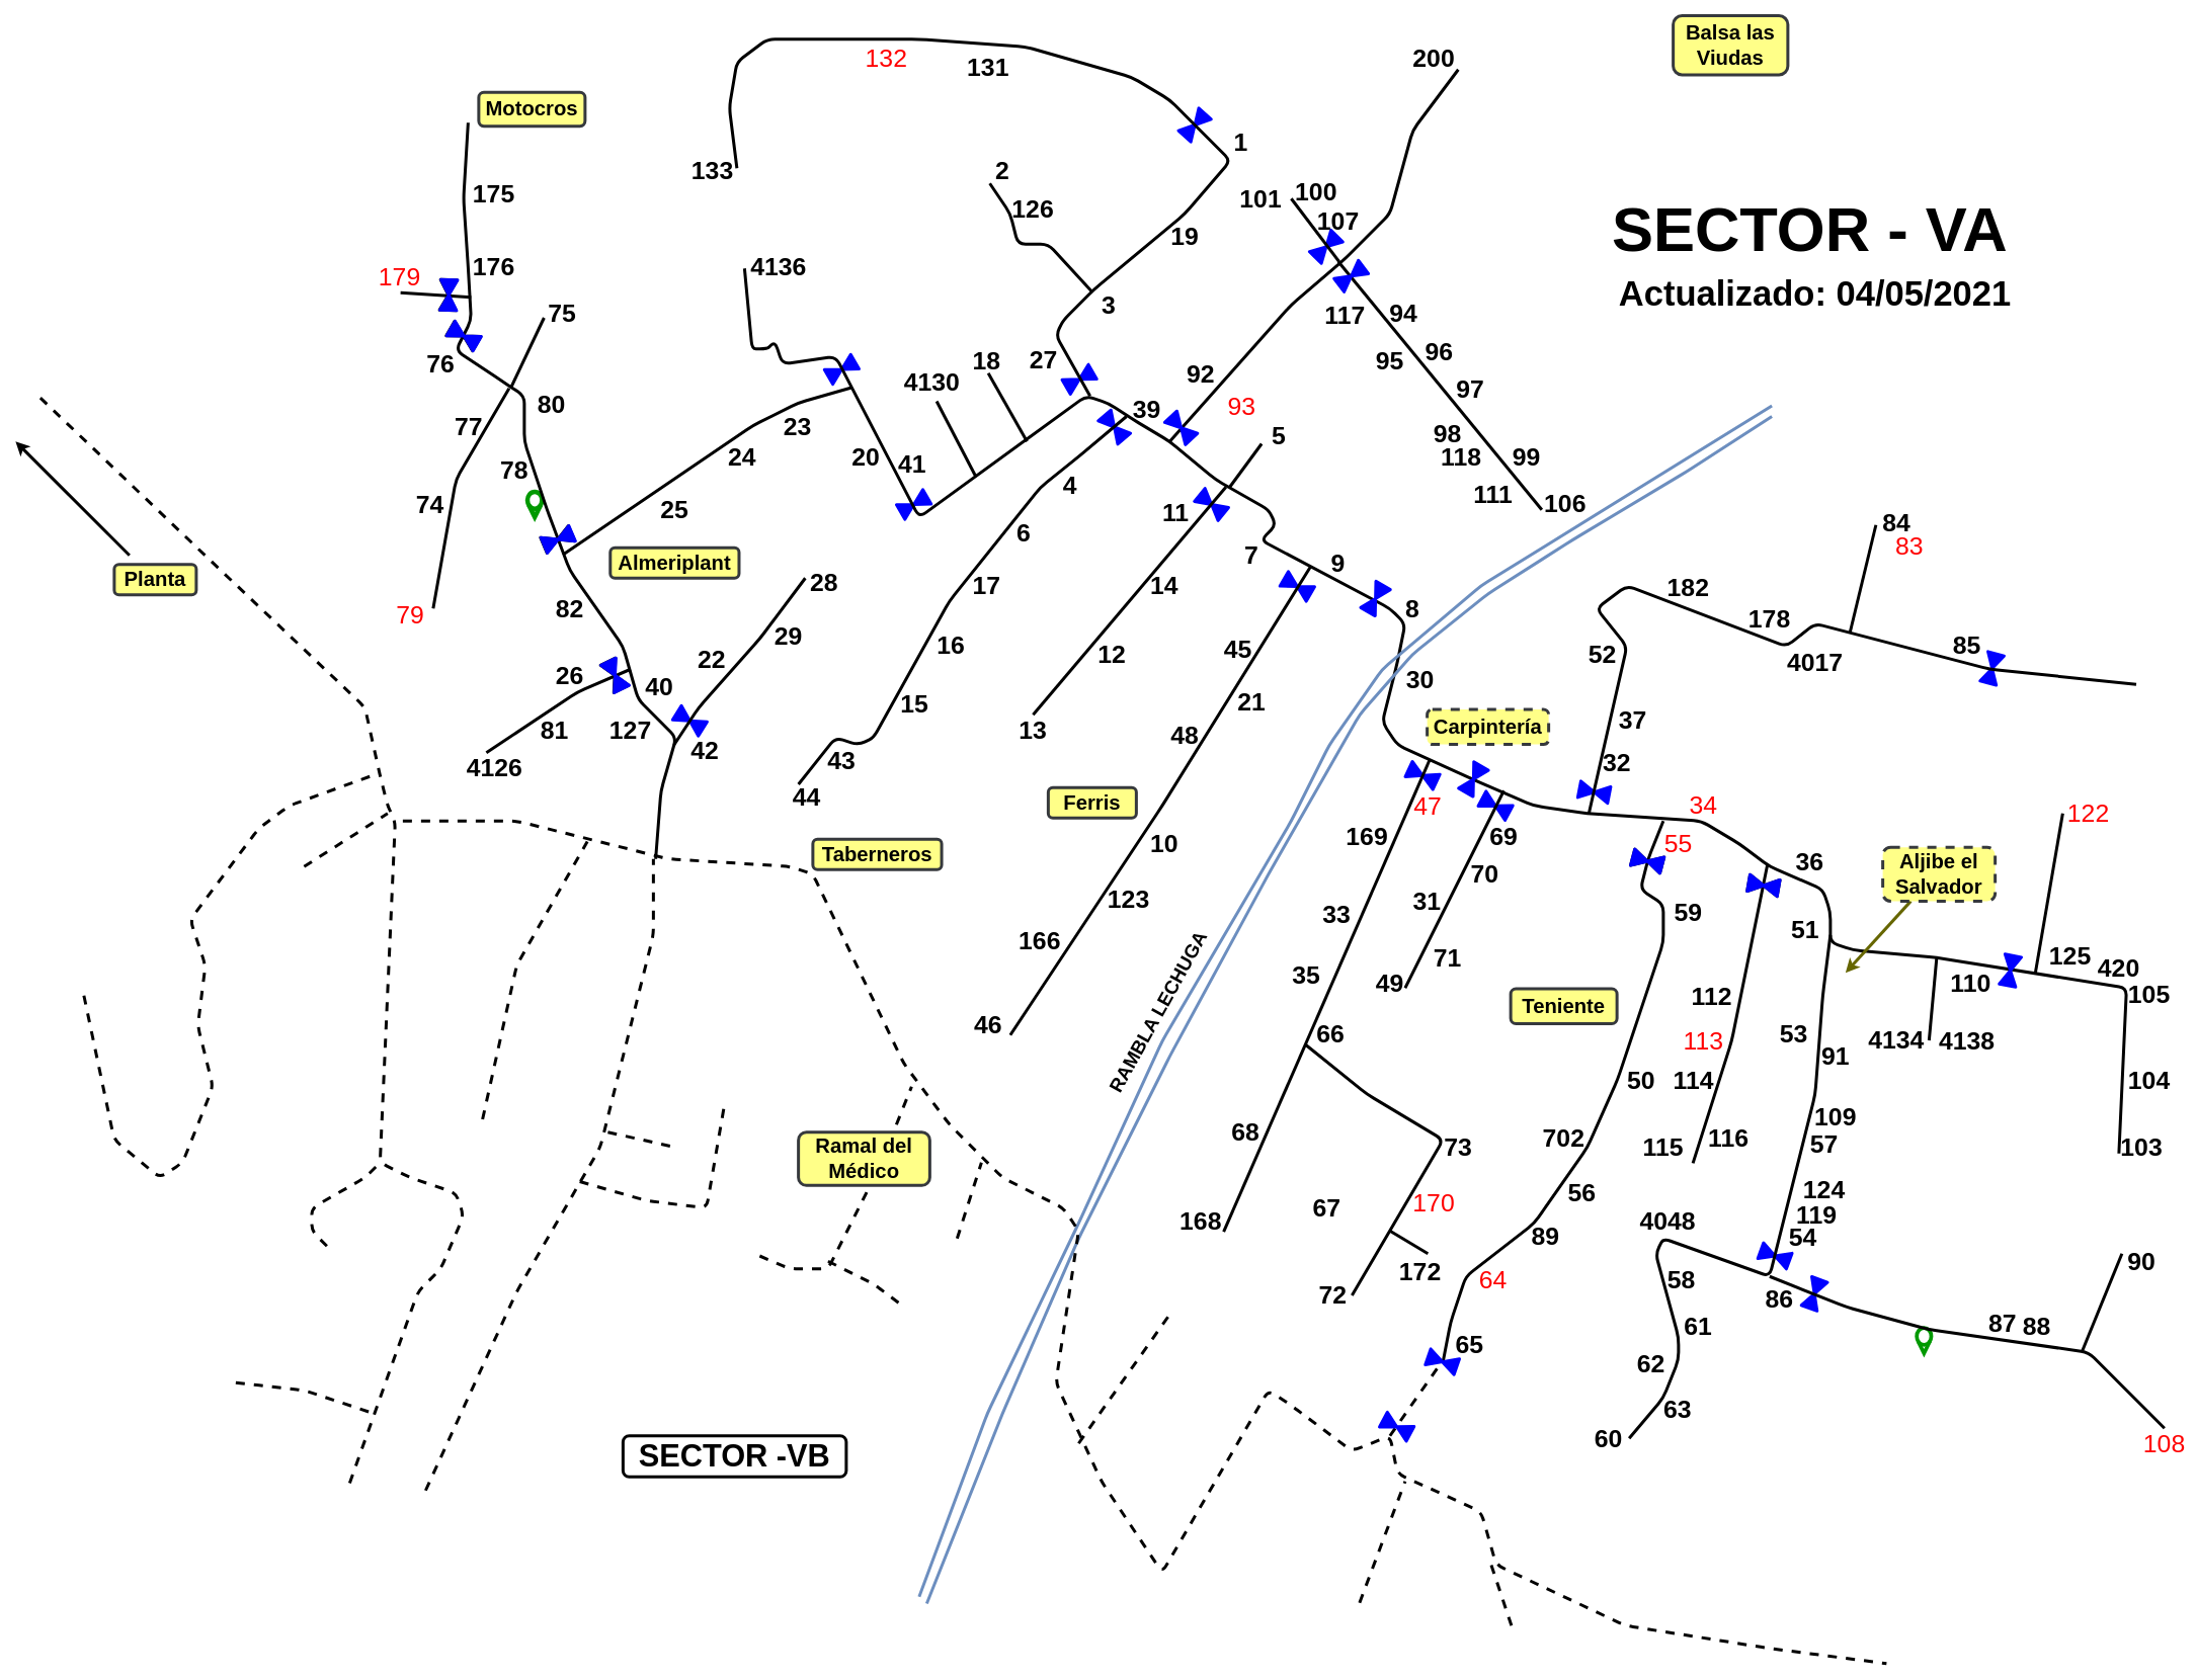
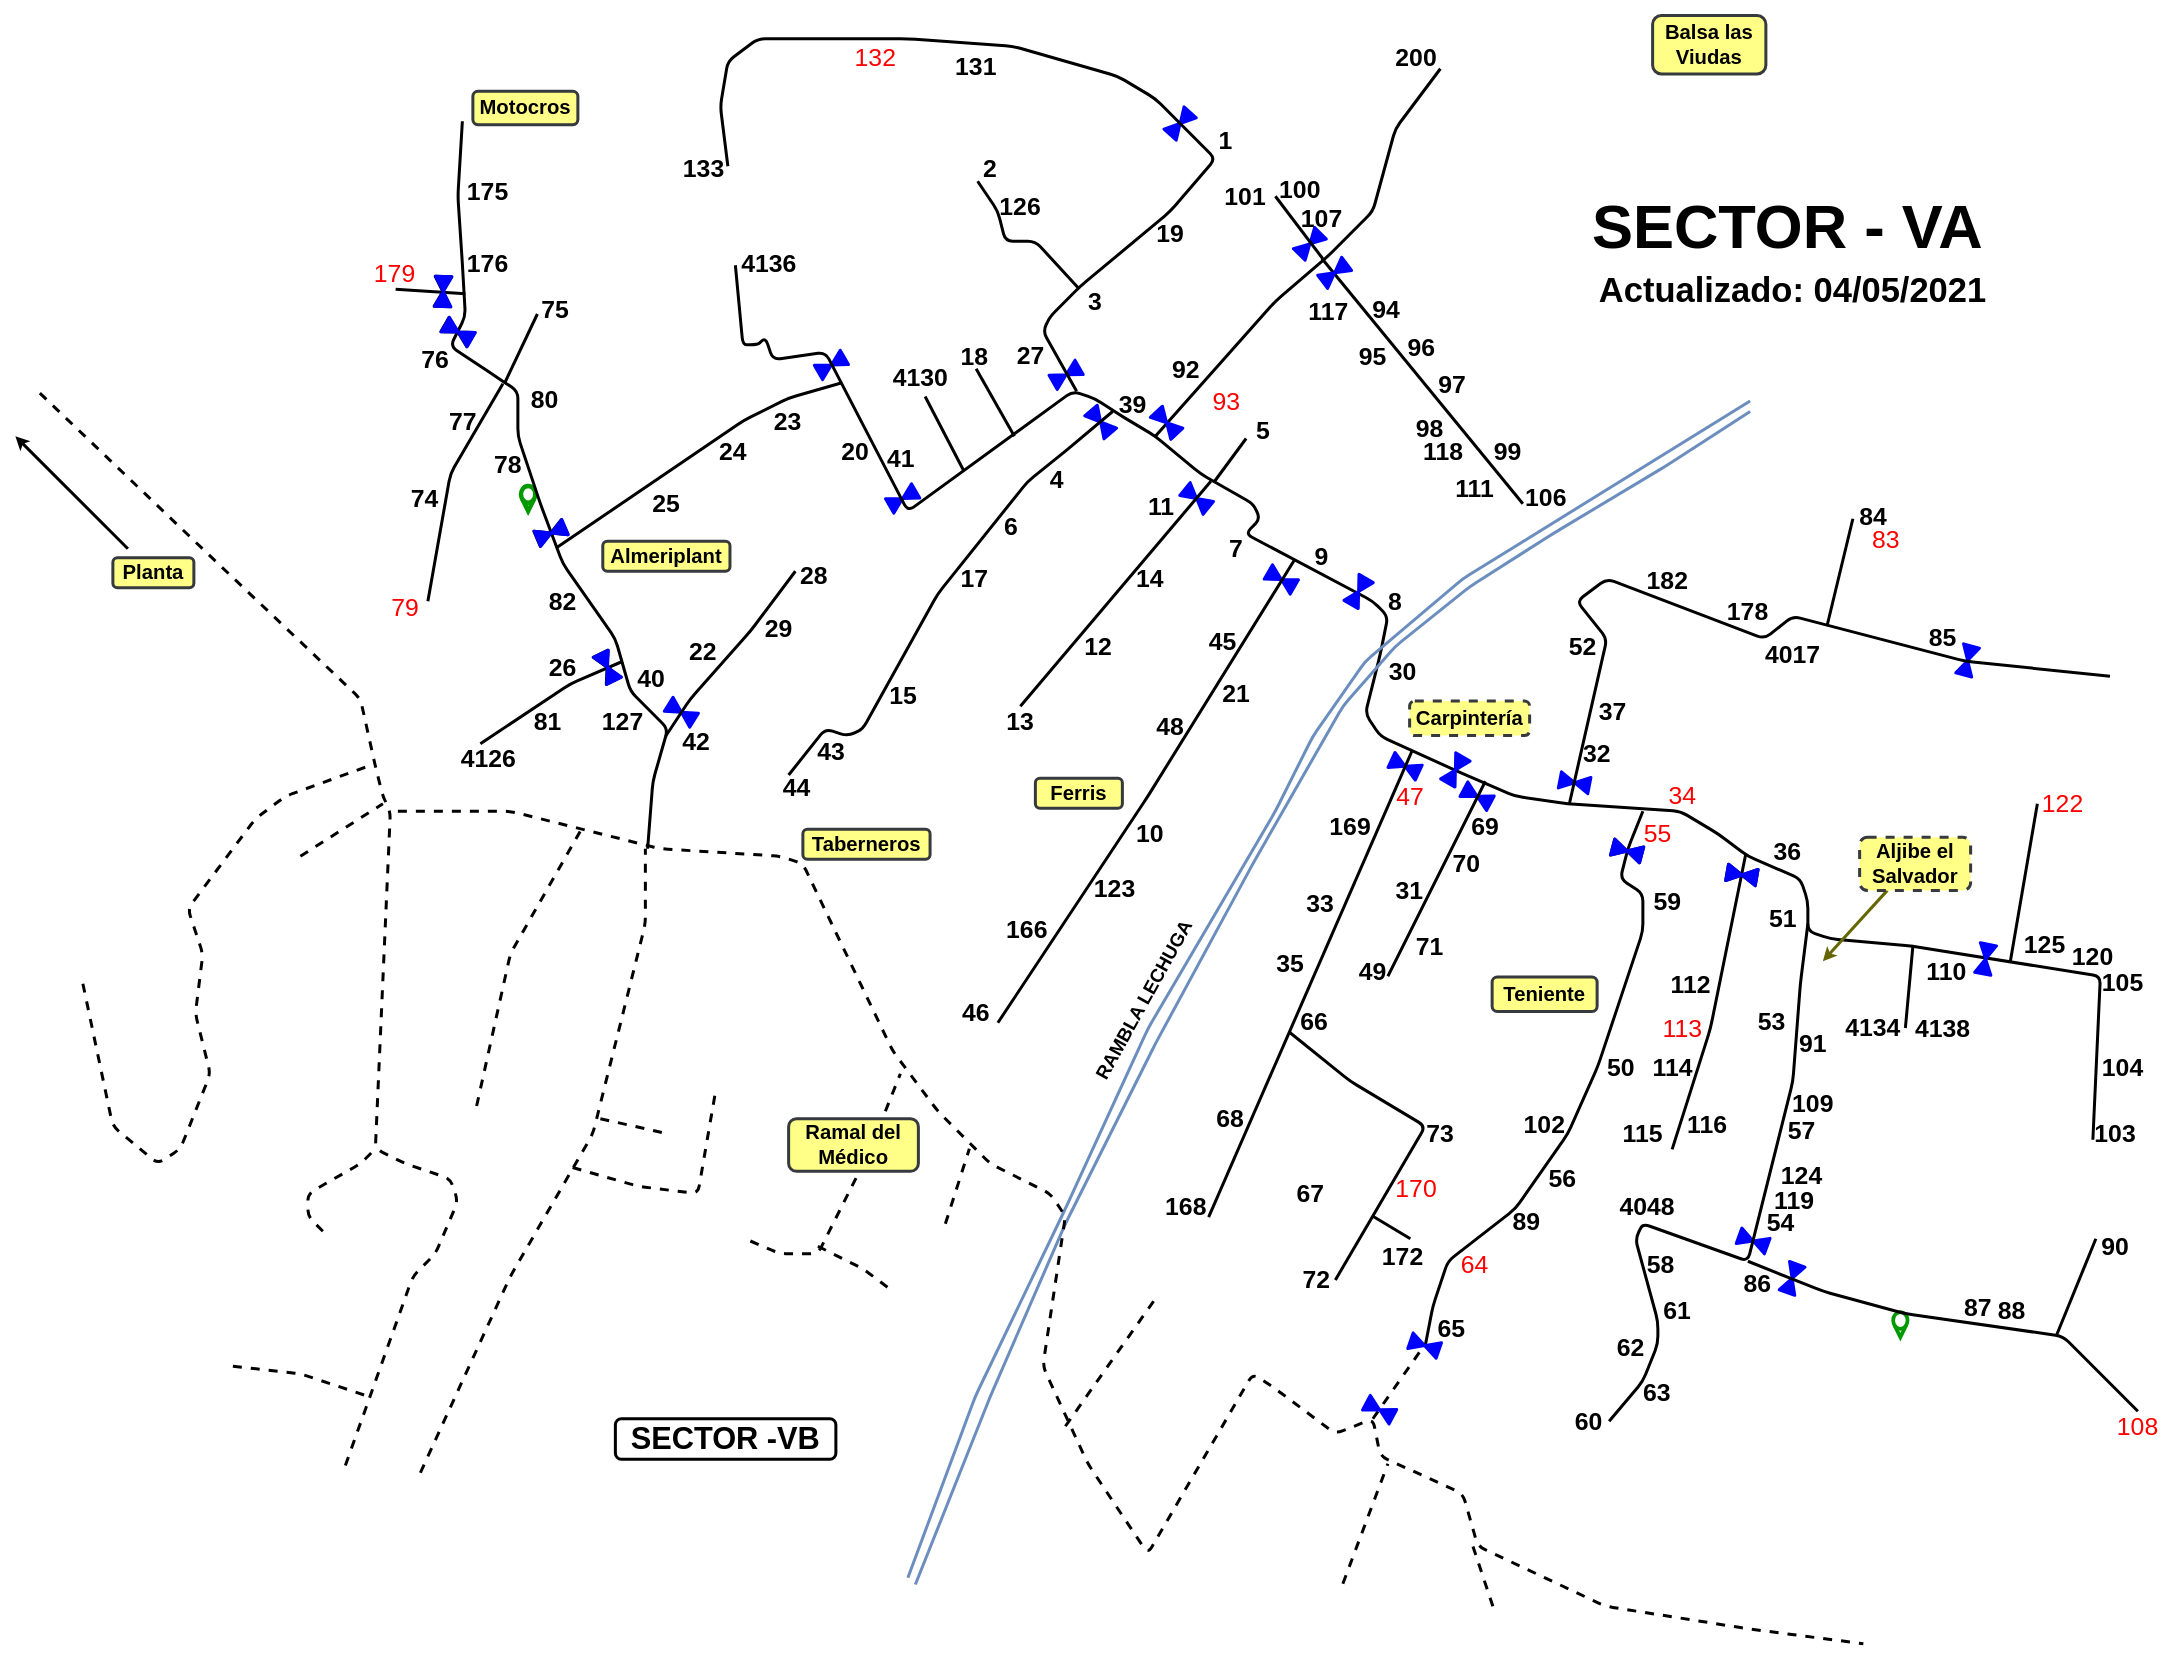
- <mxCell id="24" value="16" style="text;html=1;strokeColor=none;fillColor=none;align=center;verticalAlign=middle;whiteSpace=wrap;rounded=0;fontSize=33;opacity=20;fontStyle=1;strokeWidth=4;" parent="1" vertex="1"><mxGeometry x="1232" y="839" width="40" height="20" as="geometry" /></mxCell>
- <mxCell id="228" value="420" style="text;html=1;strokeColor=none;fillColor=none;align=center;verticalAlign=middle;whiteSpace=wrap;rounded=0;fontSize=33;fontStyle=1;strokeWidth=4;" parent="1" vertex="1"><mxGeometry x="2770" y="1264" width="40" height="20" as="geometry" /></mxCell>
+ <mxCell id="228" value="120" style="text;html=1;strokeColor=none;fillColor=none;align=center;verticalAlign=middle;whiteSpace=wrap;rounded=0;fontSize=33;fontStyle=1;strokeWidth=4;" parent="1" vertex="1"><mxGeometry x="2770" y="1264" width="40" height="20" as="geometry" /></mxCell>
- <mxCell id="187" value="702" style="text;html=1;strokeColor=none;fillColor=none;align=center;verticalAlign=middle;whiteSpace=wrap;rounded=0;fontSize=33;fontStyle=1;strokeWidth=4;" parent="1" vertex="1"><mxGeometry x="2039" y="1488" width="40" height="20" as="geometry" /></mxCell>
+ <mxCell id="187" value="102" style="text;html=1;strokeColor=none;fillColor=none;align=center;verticalAlign=middle;whiteSpace=wrap;rounded=0;fontSize=33;fontStyle=1;strokeWidth=4;" parent="1" vertex="1"><mxGeometry x="2039" y="1488" width="40" height="20" as="geometry" /></mxCell>
